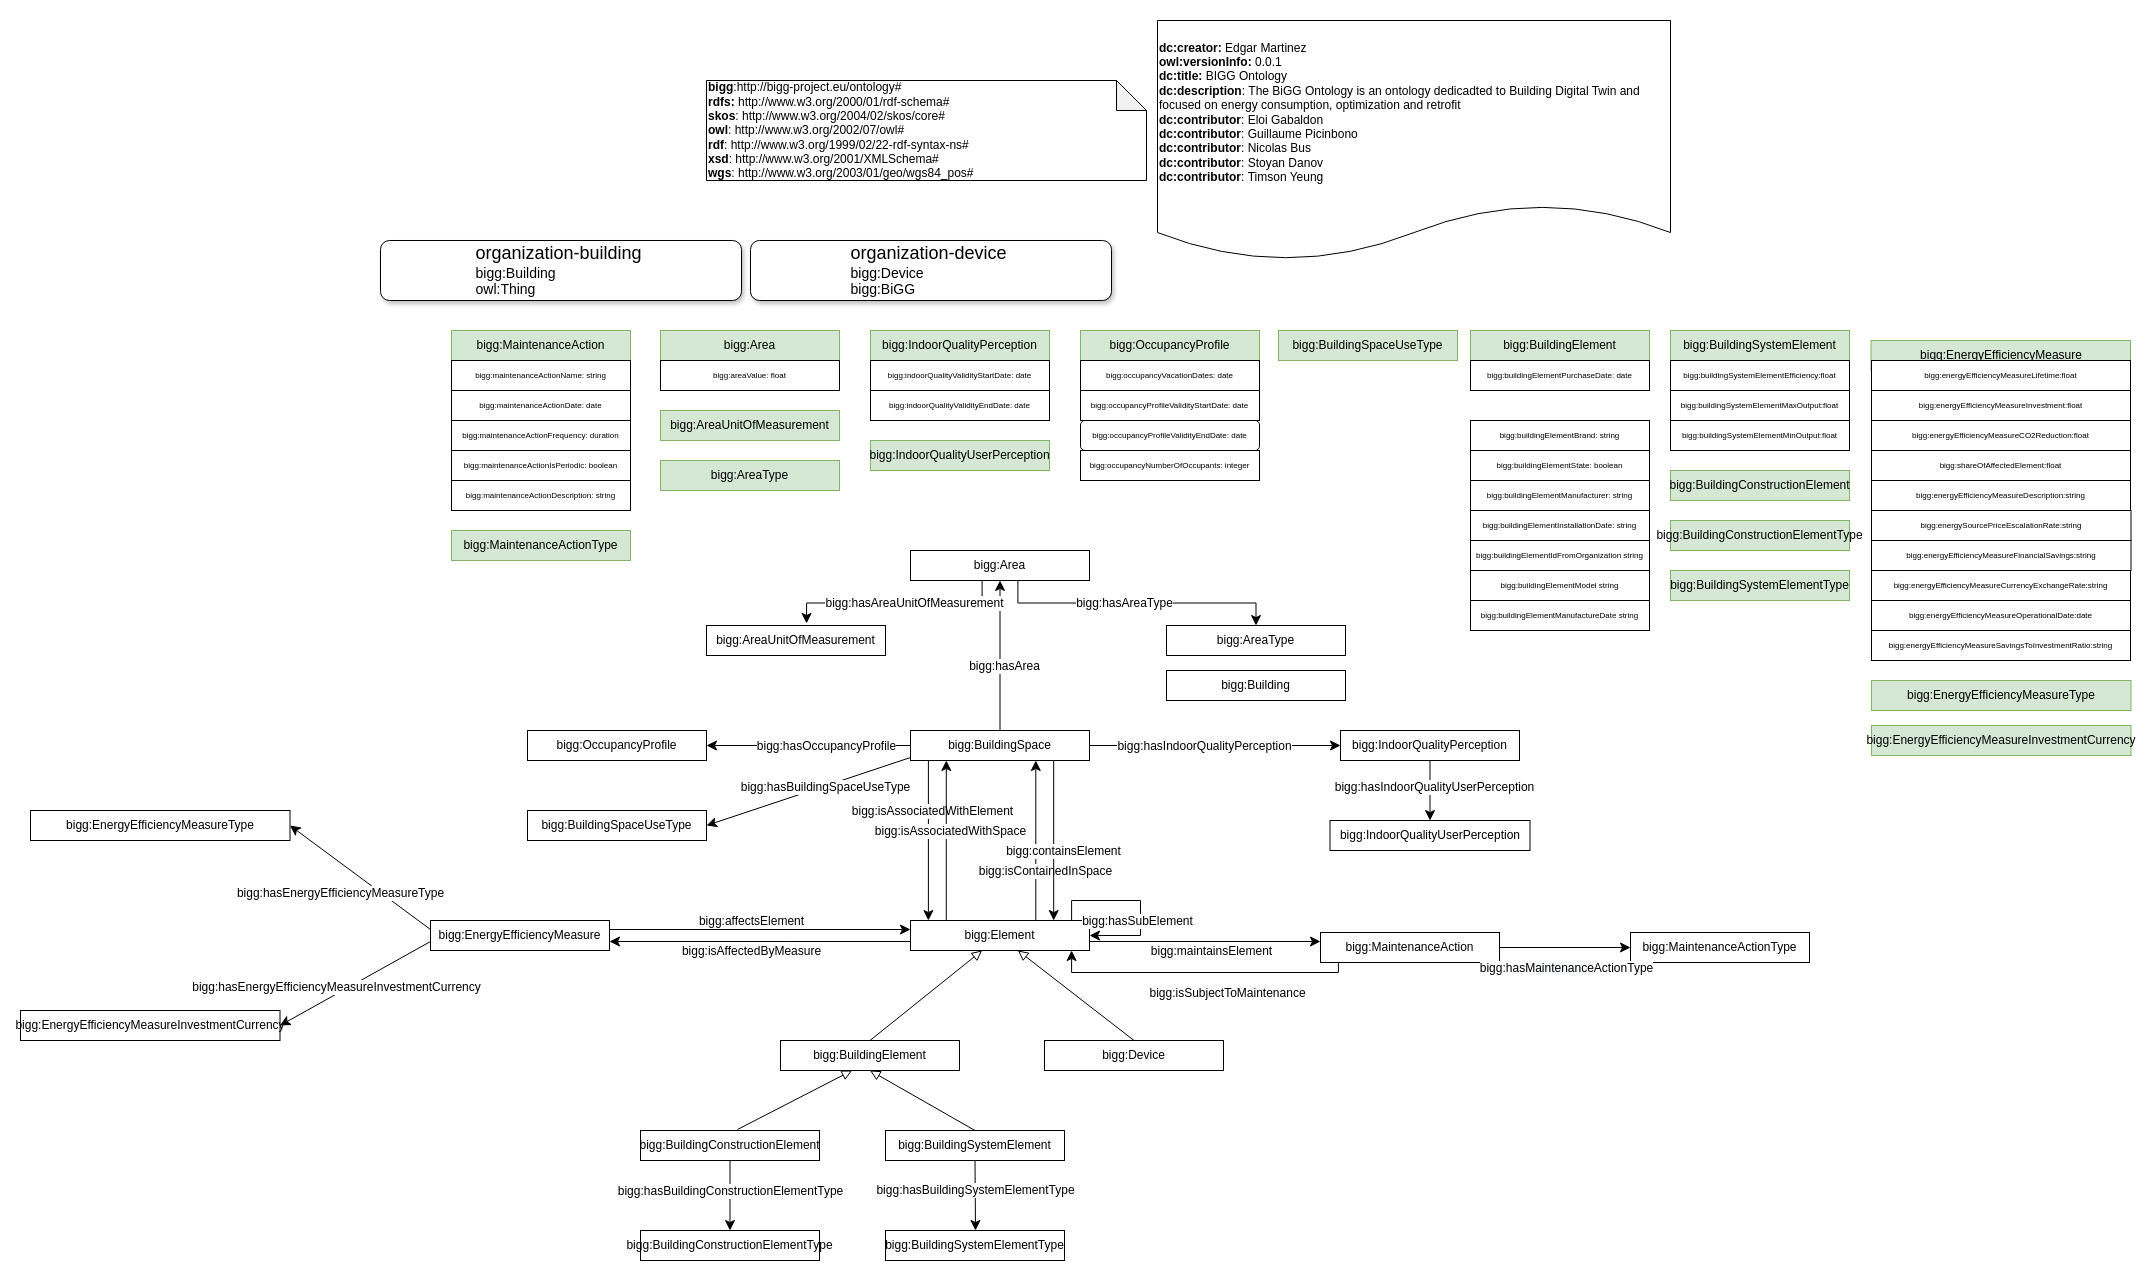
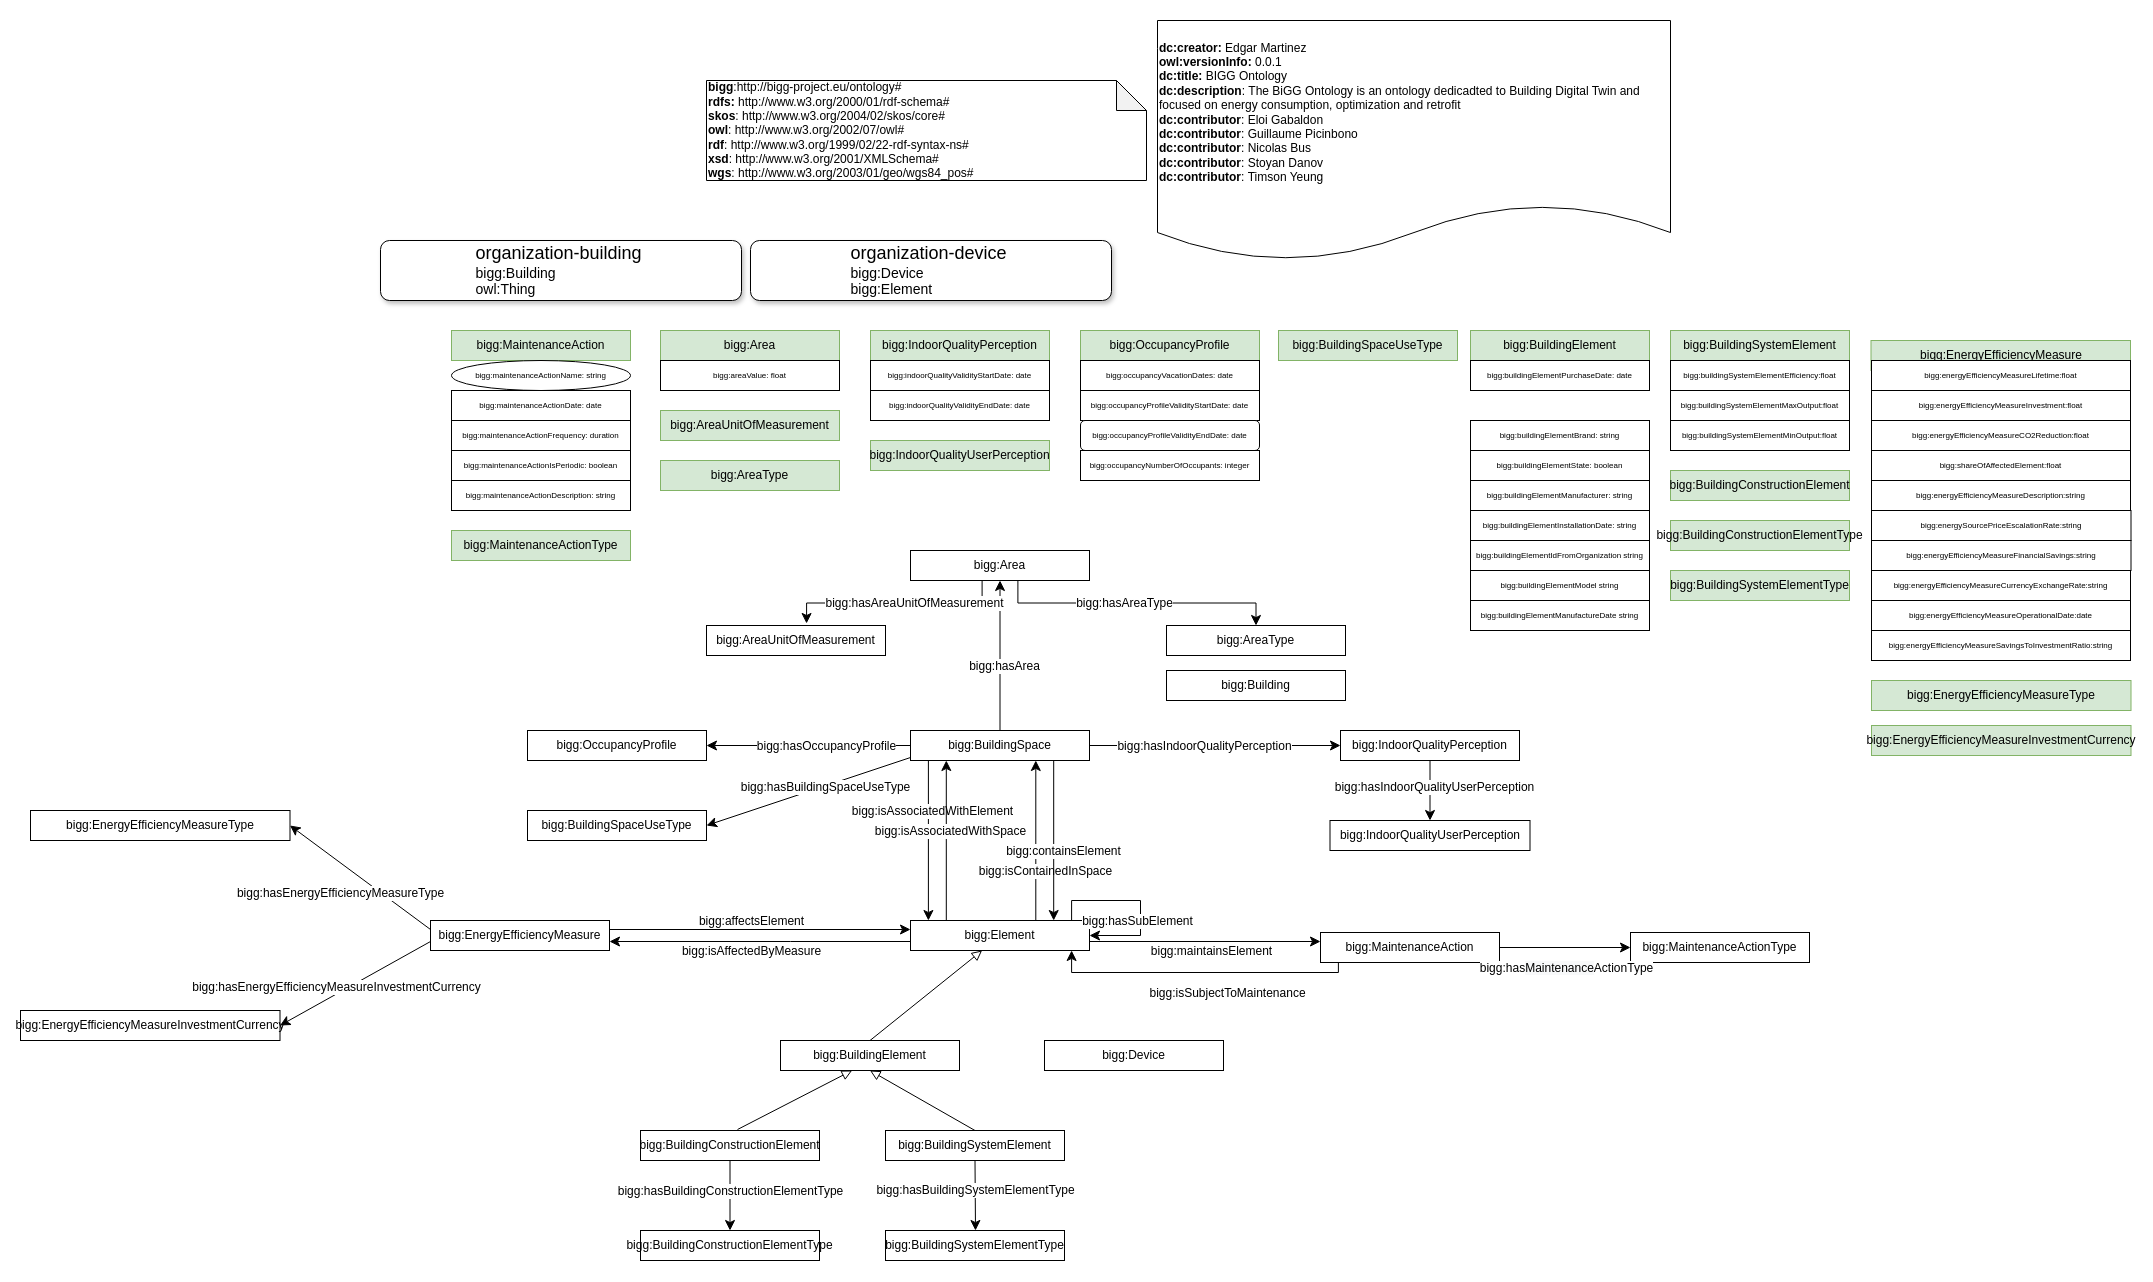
- <mxCell id="122" value="&lt;div style=&quot;text-align: left;&quot;&gt;&lt;span style=&quot;background-color: initial;&quot;&gt;&lt;font style=&quot;font-size: 18px;&quot;&gt;organization-device&lt;/font&gt;&amp;nbsp;&lt;/span&gt;&lt;/div&gt;&lt;div style=&quot;text-align: left;&quot;&gt;&lt;span style=&quot;background-color: initial;&quot;&gt;bigg:Device&lt;/span&gt;&lt;br&gt;&lt;/div&gt;&lt;div style=&quot;text-align: left;&quot;&gt;bigg:BiGG&lt;/div&gt;&lt;div style=&quot;text-align: justify;&quot;&gt;&lt;/div&gt;" style="rounded=1;whiteSpace=wrap;html=1;shadow=1;fontSize=14;" vertex="1" parent="1"><mxGeometry x="750" y="240" width="361" height="60" as="geometry" /></mxCell>
+ <mxCell id="122" value="&lt;div style=&quot;text-align: left;&quot;&gt;&lt;span style=&quot;background-color: initial;&quot;&gt;&lt;font style=&quot;font-size: 18px;&quot;&gt;organization-device&lt;/font&gt;&amp;nbsp;&lt;/span&gt;&lt;/div&gt;&lt;div style=&quot;text-align: left;&quot;&gt;&lt;span style=&quot;background-color: initial;&quot;&gt;bigg:Device&lt;/span&gt;&lt;br&gt;&lt;/div&gt;&lt;div style=&quot;text-align: left;&quot;&gt;bigg:Element&lt;/div&gt;&lt;div style=&quot;text-align: justify;&quot;&gt;&lt;/div&gt;" style="rounded=1;whiteSpace=wrap;html=1;shadow=1;fontSize=14;" vertex="1" parent="1"><mxGeometry x="750" y="240" width="361" height="60" as="geometry" /></mxCell>
- <mxCell id="107" value="bigg:maintenanceActionName: string" style="rounded=0;whiteSpace=wrap;html=1;snapToPoint=1;points=[[0.1,0],[0.2,0],[0.3,0],[0.4,0],[0.5,0],[0.6,0],[0.7,0],[0.8,0],[0.9,0],[0,0.1],[0,0.3],[0,0.5],[0,0.7],[0,0.9],[0.1,1],[0.2,1],[0.3,1],[0.4,1],[0.5,1],[0.6,1],[0.7,1],[0.8,1],[0.9,1],[1,0.1],[1,0.3],[1,0.5],[1,0.7],[1,0.9]];fontSize=8;" parent="1" vertex="1"><mxGeometry x="451" y="360" width="179" height="30" as="geometry" /></mxCell>
+ <mxCell id="107" value="bigg:maintenanceActionName: string" style="ellipse;whiteSpace=wrap;html=1;snapToPoint=1;points=[[0.1,0],[0.2,0],[0.3,0],[0.4,0],[0.5,0],[0.6,0],[0.7,0],[0.8,0],[0.9,0],[0,0.1],[0,0.3],[0,0.5],[0,0.7],[0,0.9],[0.1,1],[0.2,1],[0.3,1],[0.4,1],[0.5,1],[0.6,1],[0.7,1],[0.8,1],[0.9,1],[1,0.1],[1,0.3],[1,0.5],[1,0.7],[1,0.9]];fontSize=8;" parent="1" vertex="1"><mxGeometry x="451" y="360" width="179" height="30" as="geometry" /></mxCell>
- <mxCell id="52" value="" style="endArrow=block;html=1;fontColor=#000099;exitX=0.5;exitY=0;exitDx=0;exitDy=0;endFill=0;entryX=0.6;entryY=1;entryDx=0;entryDy=0;endSize=8;arcSize=0;rounded=0;" parent="1" source="49" target="40" edge="1"><mxGeometry width="50" height="50" relative="1" as="geometry"><mxPoint x="1560" y="610" as="sourcePoint" /><mxPoint x="1560" y="540" as="targetPoint" /></mxGeometry></mxCell>
